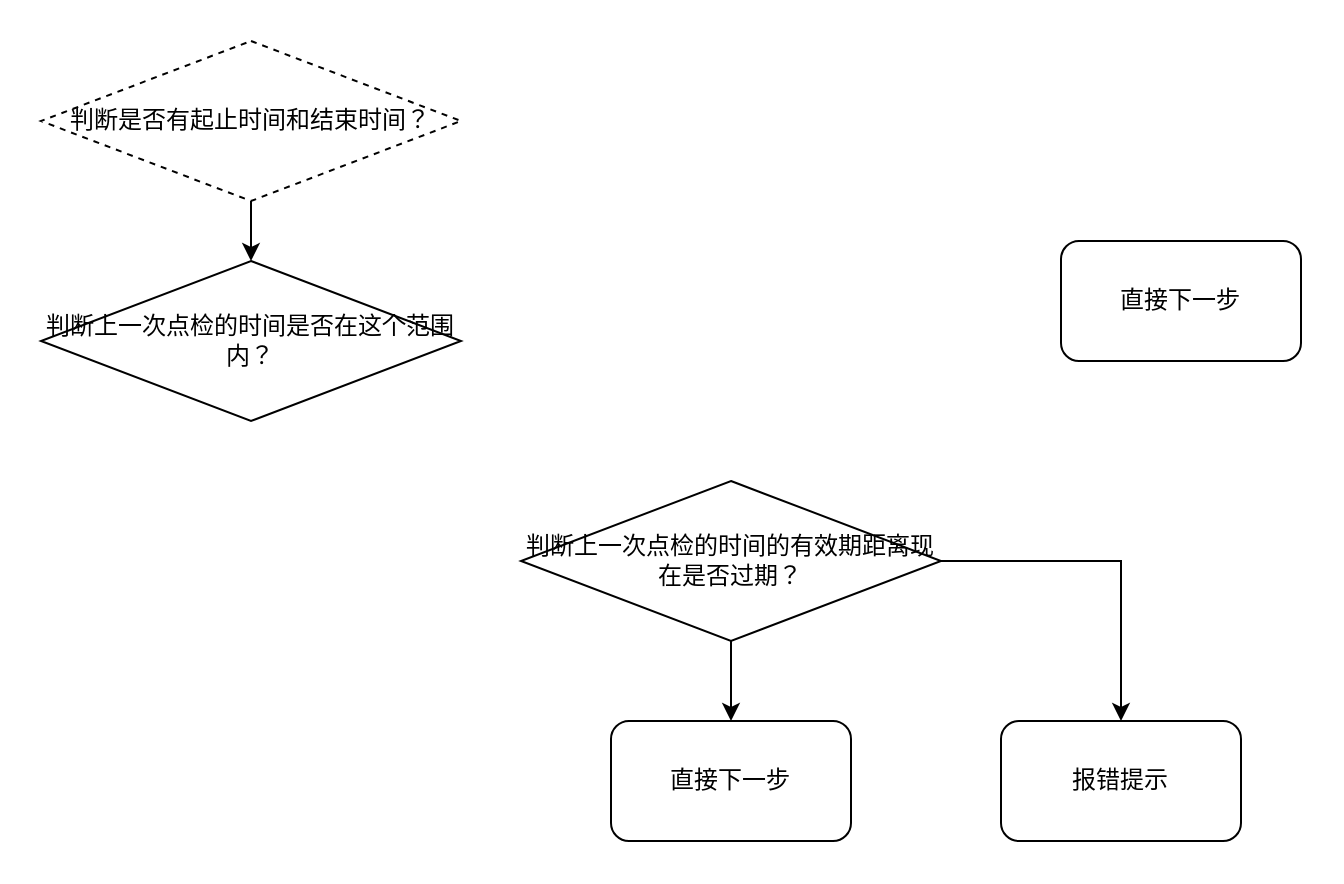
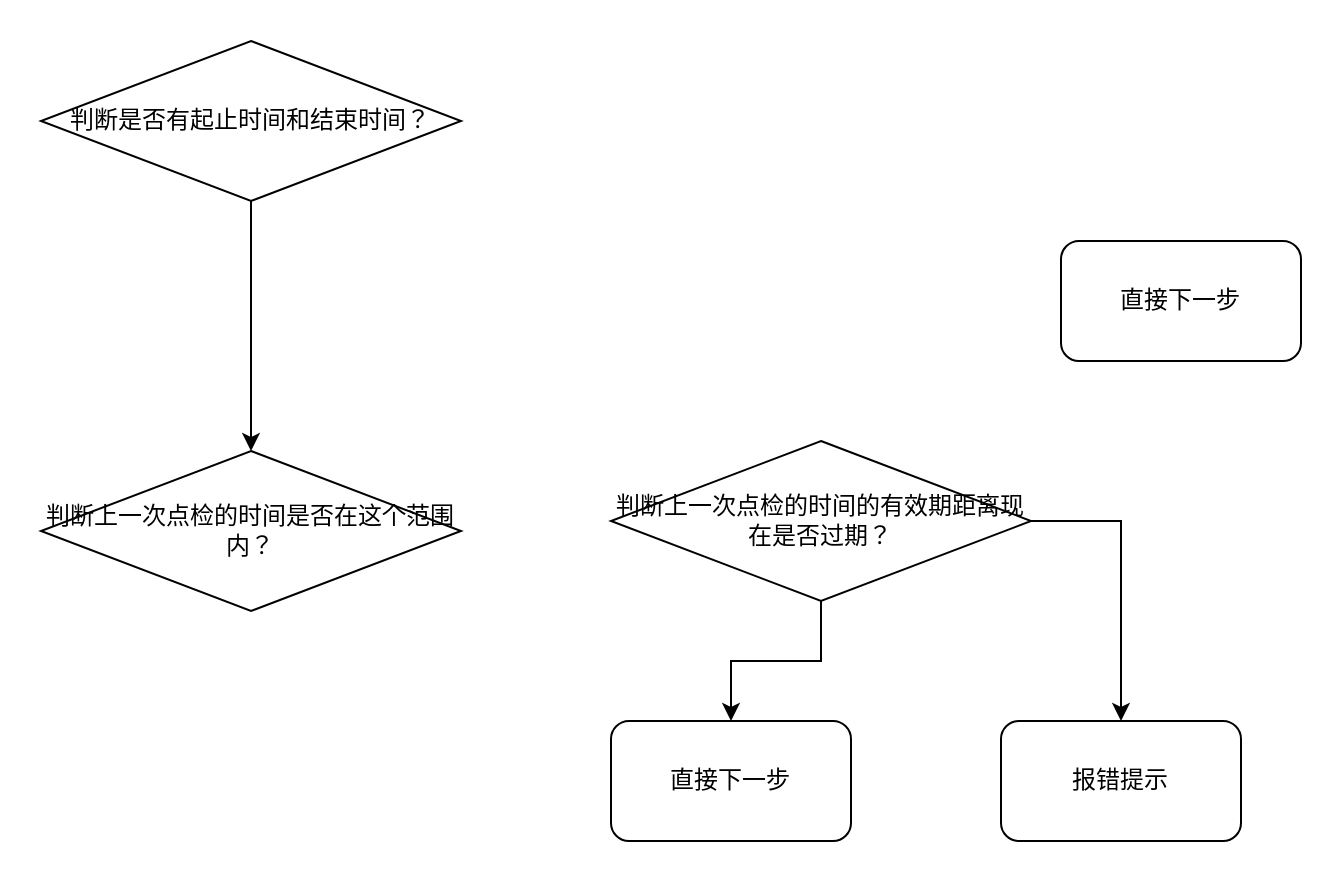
- <mxCell id="4" value="判断是否有起止时间和结束时间？" style="rhombus;whiteSpace=wrap;html=1;dashed=1;" vertex="1" parent="1"><mxGeometry x="20" y="20" width="210" height="80" as="geometry" /></mxCell>
+ <mxCell id="4" value="判断是否有起止时间和结束时间？" style="rhombus;whiteSpace=wrap;html=1;" vertex="1" parent="1"><mxGeometry x="20" y="20" width="210" height="80" as="geometry" /></mxCell>
- <mxCell id="5" value="判断上一次点检的时间是否在这个范围内？" style="rhombus;whiteSpace=wrap;html=1;" vertex="1" parent="1"><mxGeometry x="20" y="130" width="210" height="80" as="geometry" /></mxCell>
+ <mxCell id="5" value="判断上一次点检的时间是否在这个范围内？" style="rhombus;whiteSpace=wrap;html=1;" vertex="1" parent="1"><mxGeometry x="20" y="225" width="210" height="80" as="geometry" /></mxCell>
- <mxCell id="10" value="判断上一次点检的时间的有效期距离现在是否过期？" style="rhombus;whiteSpace=wrap;html=1;" vertex="1" parent="1"><mxGeometry x="260" y="240" width="210" height="80" as="geometry" /></mxCell>
+ <mxCell id="10" value="判断上一次点检的时间的有效期距离现在是否过期？" style="rhombus;whiteSpace=wrap;html=1;" vertex="1" parent="1"><mxGeometry x="305" y="220" width="210" height="80" as="geometry" /></mxCell>
